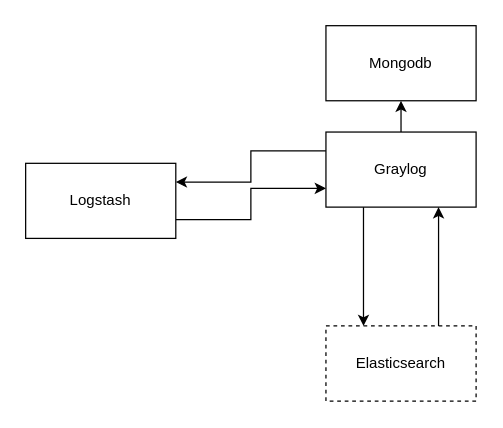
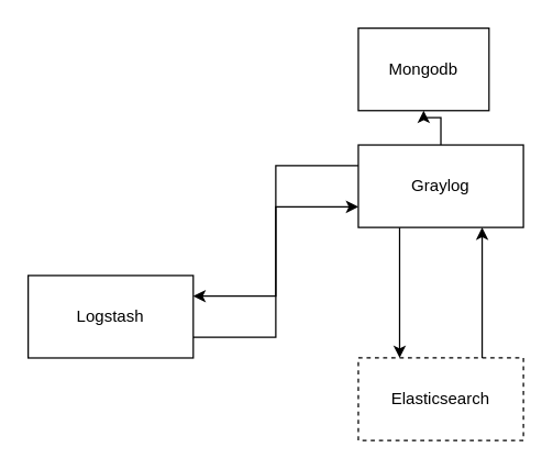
- <mxCell id="8" value="Mongodb" style="rounded=0;whiteSpace=wrap;html=1;" parent="1" vertex="1"><mxGeometry x="260" y="20" width="120" height="60" as="geometry" /></mxCell>
+ <mxCell id="8" value="Mongodb" style="rounded=0;whiteSpace=wrap;html=1;" parent="1" vertex="1"><mxGeometry x="260" y="20" width="95" height="60" as="geometry" /></mxCell>
- <mxCell id="3" value="Logstash" style="rounded=0;whiteSpace=wrap;html=1;" parent="1" vertex="1"><mxGeometry x="20" y="130" width="120" height="60" as="geometry" /></mxCell>
+ <mxCell id="3" value="Logstash" style="rounded=0;whiteSpace=wrap;html=1;" parent="1" vertex="1"><mxGeometry x="20" y="200" width="120" height="60" as="geometry" /></mxCell>
